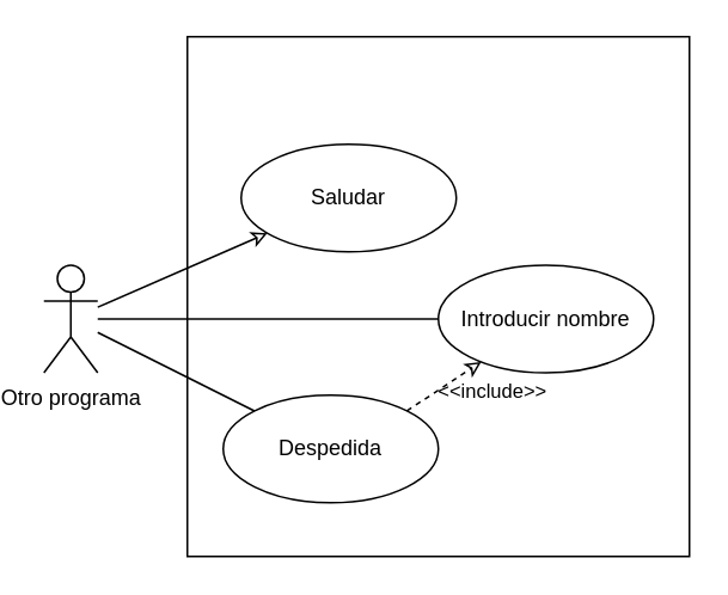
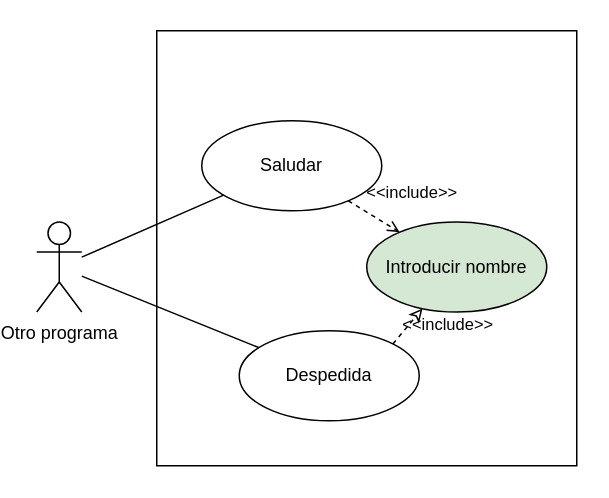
- <mxCell id="3" style="edgeStyle=none;html=1;fontSize=19;endArrow=classic;endFill=0;" edge="1" parent="1" source="6" target="7"><mxGeometry relative="1" as="geometry" /></mxCell>
+ <mxCell id="3" style="edgeStyle=none;html=1;fontSize=19;endArrow=none;endFill=0;" edge="1" parent="1" source="6" target="7"><mxGeometry relative="1" as="geometry" /></mxCell>
+ <mxCell id="10" value="&lt;font style=&quot;font-size: 11px&quot;&gt;&amp;lt;&amp;lt;include&amp;gt;&amp;gt;&lt;/font&gt;" style="html=1;verticalAlign=bottom;labelBackgroundColor=none;endArrow=open;endFill=0;dashed=1;fontSize=19;" edge="1" parent="1" source="7" target="8"><mxGeometry x="0.971" y="16" width="160" relative="1" as="geometry"><mxPoint x="250" y="160" as="sourcePoint" /><mxPoint x="410" y="160" as="targetPoint" /><mxPoint y="-1" as="offset" /></mxGeometry></mxCell>
- <mxCell id="5" style="edgeStyle=none;html=1;fontSize=19;endArrow=none;endFill=0;" edge="1" parent="1" source="6" target="8"><mxGeometry relative="1" as="geometry" /></mxCell>
- <mxCell id="8" value="Introducir nombre" style="ellipse;whiteSpace=wrap;html=1;" vertex="1" parent="1"><mxGeometry x="240" y="147.5" width="120" height="60" as="geometry" /></mxCell>
+ <mxCell id="8" value="Introducir nombre" style="ellipse;whiteSpace=wrap;html=1;fillColor=#d5e8d4;" vertex="1" parent="1"><mxGeometry x="240" y="147.5" width="120" height="60" as="geometry" /></mxCell>
- <mxCell id="9" value="Despedida" style="ellipse;whiteSpace=wrap;html=1;" vertex="1" parent="1"><mxGeometry x="120" y="220" width="120" height="60" as="geometry" /></mxCell>
+ <mxCell id="9" value="Despedida" style="ellipse;whiteSpace=wrap;html=1;" vertex="1" parent="1"><mxGeometry x="155" y="220" width="120" height="60" as="geometry" /></mxCell>
